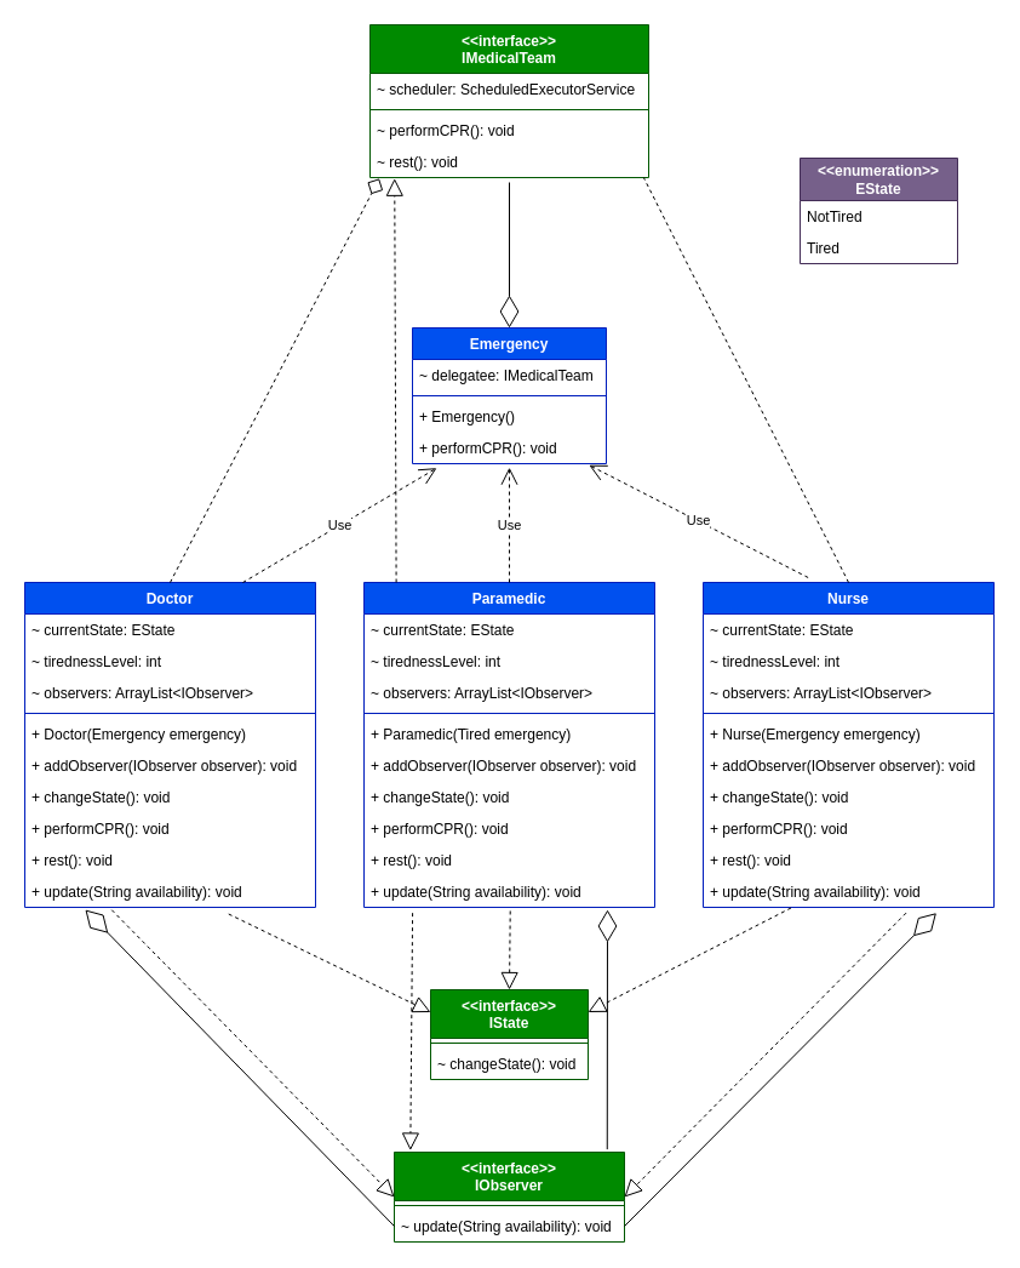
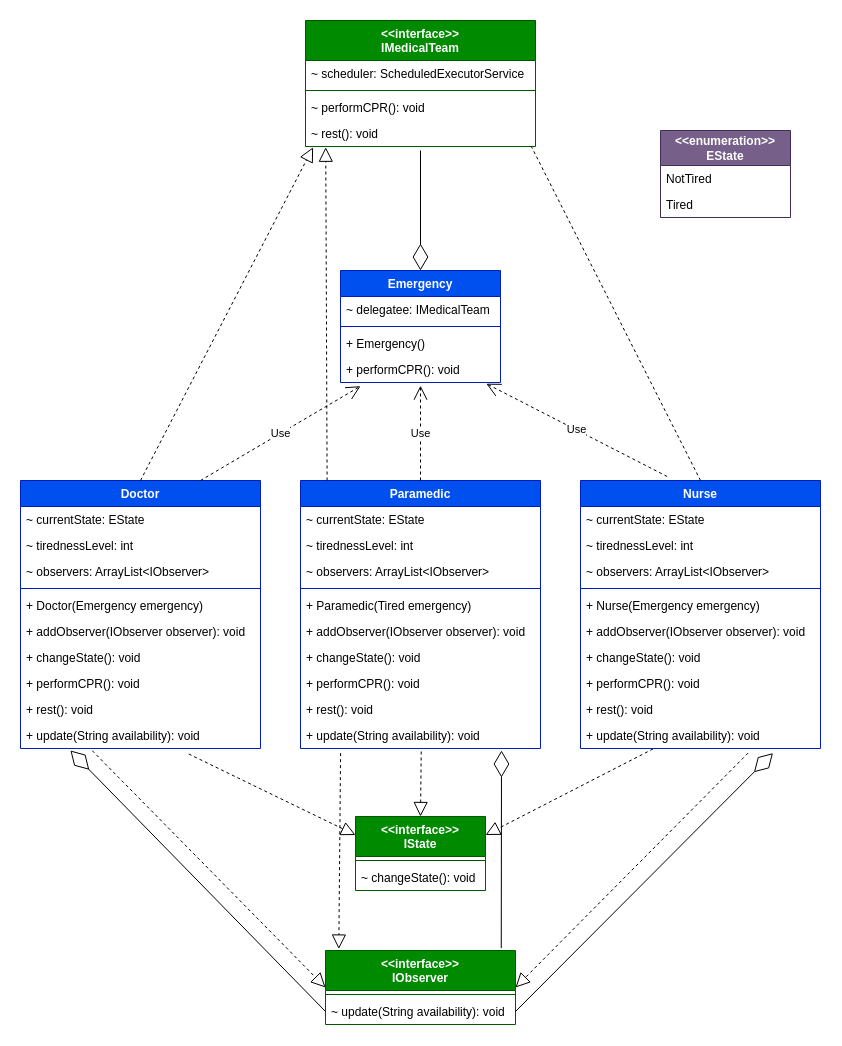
- <mxCell id="56" value="" style="endArrow=diamond;dashed=1;endFill=0;endSize=12;html=1;rounded=0;exitX=0.5;exitY=0;exitDx=0;exitDy=0;entryX=0.033;entryY=1.032;entryDx=0;entryDy=0;entryPerimeter=0;" edge="1" parent="1" source="2" target="44"><mxGeometry width="160" relative="1" as="geometry"><mxPoint x="130" y="400" as="sourcePoint" /><mxPoint x="290" y="400" as="targetPoint" /></mxGeometry></mxCell>
+ <mxCell id="56" value="" style="endArrow=block;dashed=1;endFill=0;endSize=12;html=1;rounded=0;exitX=0.5;exitY=0;exitDx=0;exitDy=0;entryX=0.033;entryY=1.032;entryDx=0;entryDy=0;entryPerimeter=0;" edge="1" parent="1" source="2" target="44"><mxGeometry width="160" relative="1" as="geometry"><mxPoint x="130" y="400" as="sourcePoint" /><mxPoint x="290" y="400" as="targetPoint" /></mxGeometry></mxCell>
